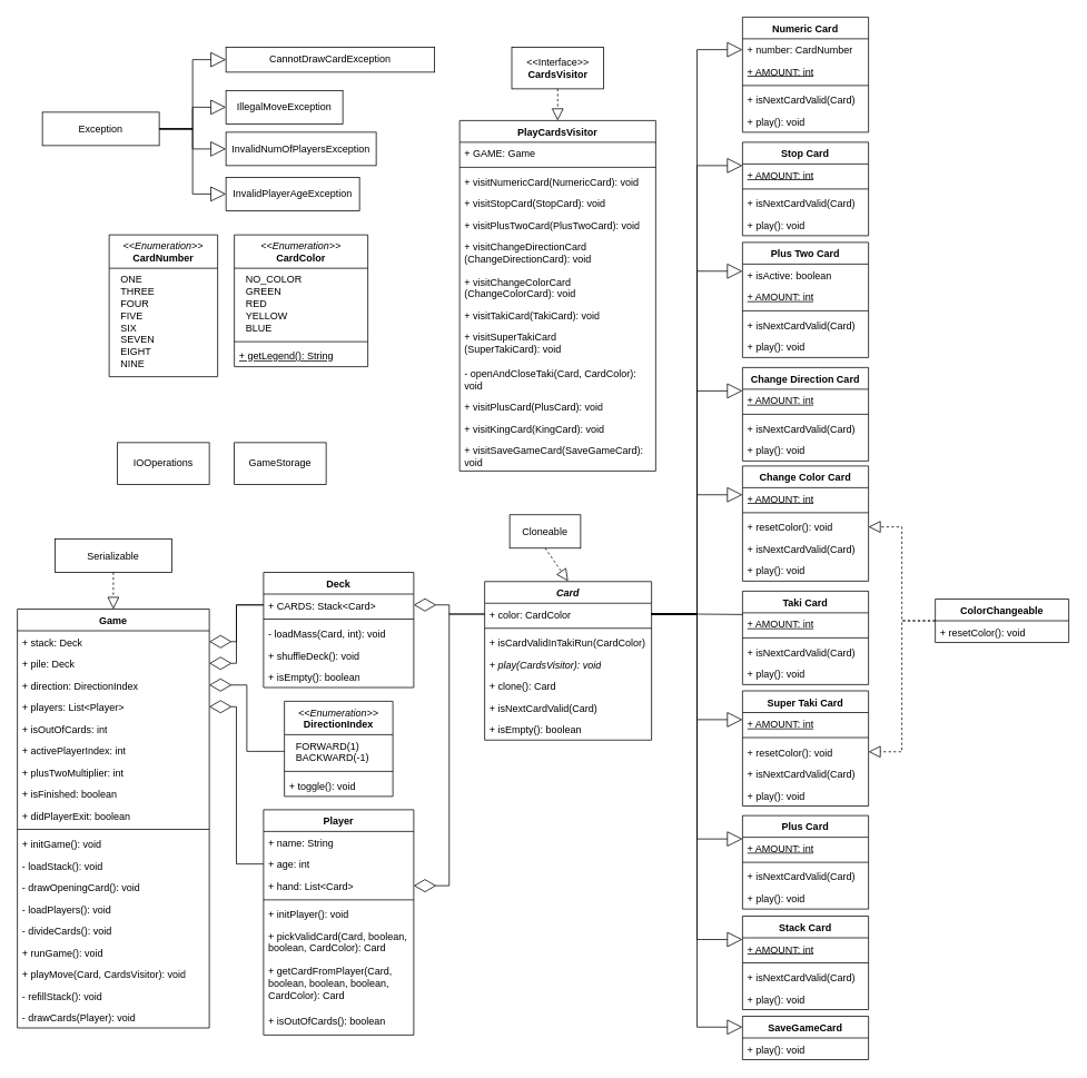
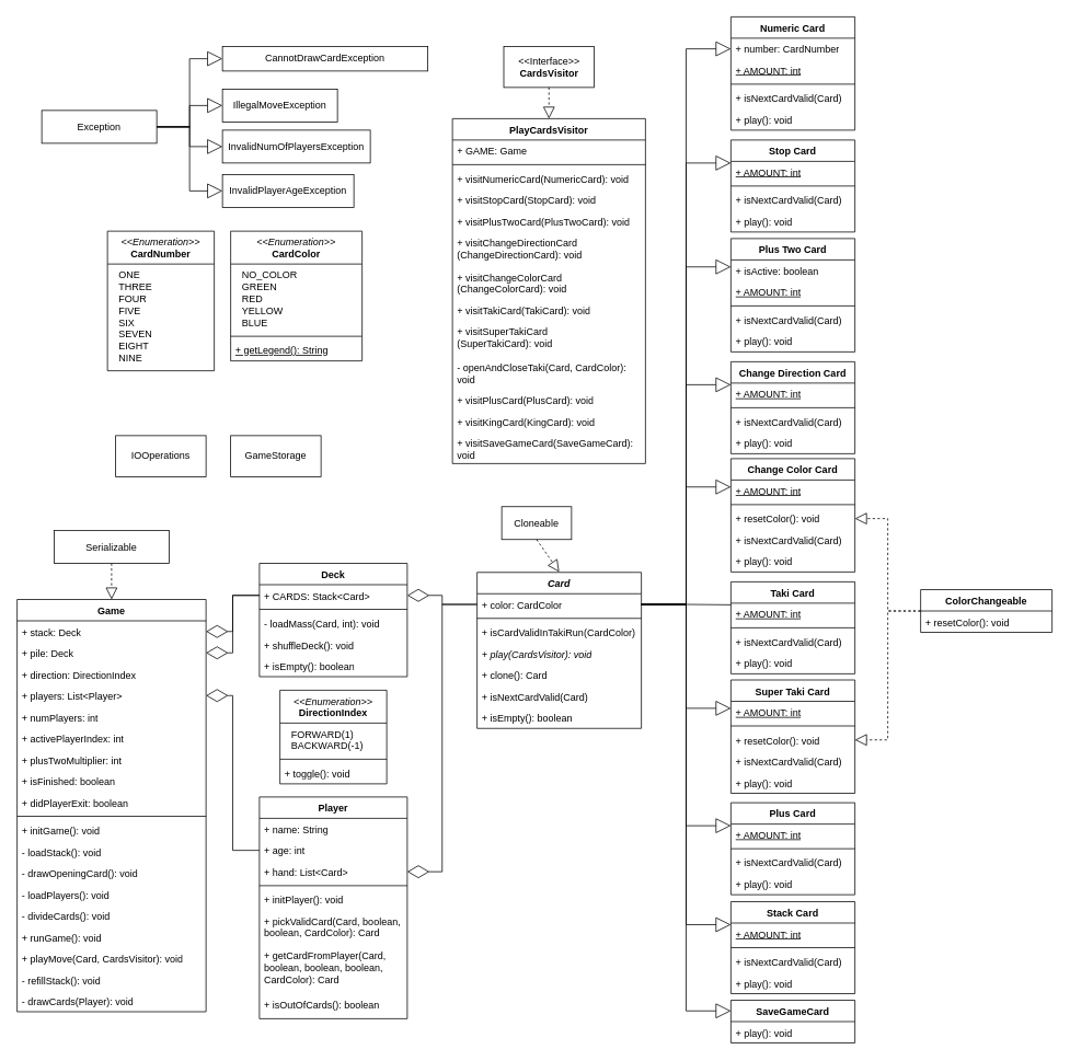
- <mxCell id="156" value="" style="endArrow=diamondThin;endFill=0;endSize=24;html=1;rounded=0;exitX=0;exitY=0.5;exitDx=0;exitDy=0;entryX=1;entryY=0.5;entryDx=0;entryDy=0;edgeStyle=orthogonalEdgeStyle;" edge="1" parent="1" source="119" target="5"><mxGeometry width="160" relative="1" as="geometry"><mxPoint x="-140" y="990" as="sourcePoint" /><mxPoint x="20" y="990" as="targetPoint" /></mxGeometry></mxCell>
- <mxCell id="7" value="+ isOutOfCards: int" style="text;strokeColor=none;fillColor=none;align=left;verticalAlign=top;spacingLeft=4;spacingRight=4;overflow=hidden;rotatable=0;points=[[0,0.5],[1,0.5]];portConstraint=eastwest;whiteSpace=wrap;html=1;" vertex="1" parent="2"><mxGeometry y="130" width="230" height="26" as="geometry" /></mxCell>
+ <mxCell id="7" value="+ numPlayers: int" style="text;strokeColor=none;fillColor=none;align=left;verticalAlign=top;spacingLeft=4;spacingRight=4;overflow=hidden;rotatable=0;points=[[0,0.5],[1,0.5]];portConstraint=eastwest;whiteSpace=wrap;html=1;" vertex="1" parent="2"><mxGeometry y="130" width="230" height="26" as="geometry" /></mxCell>
